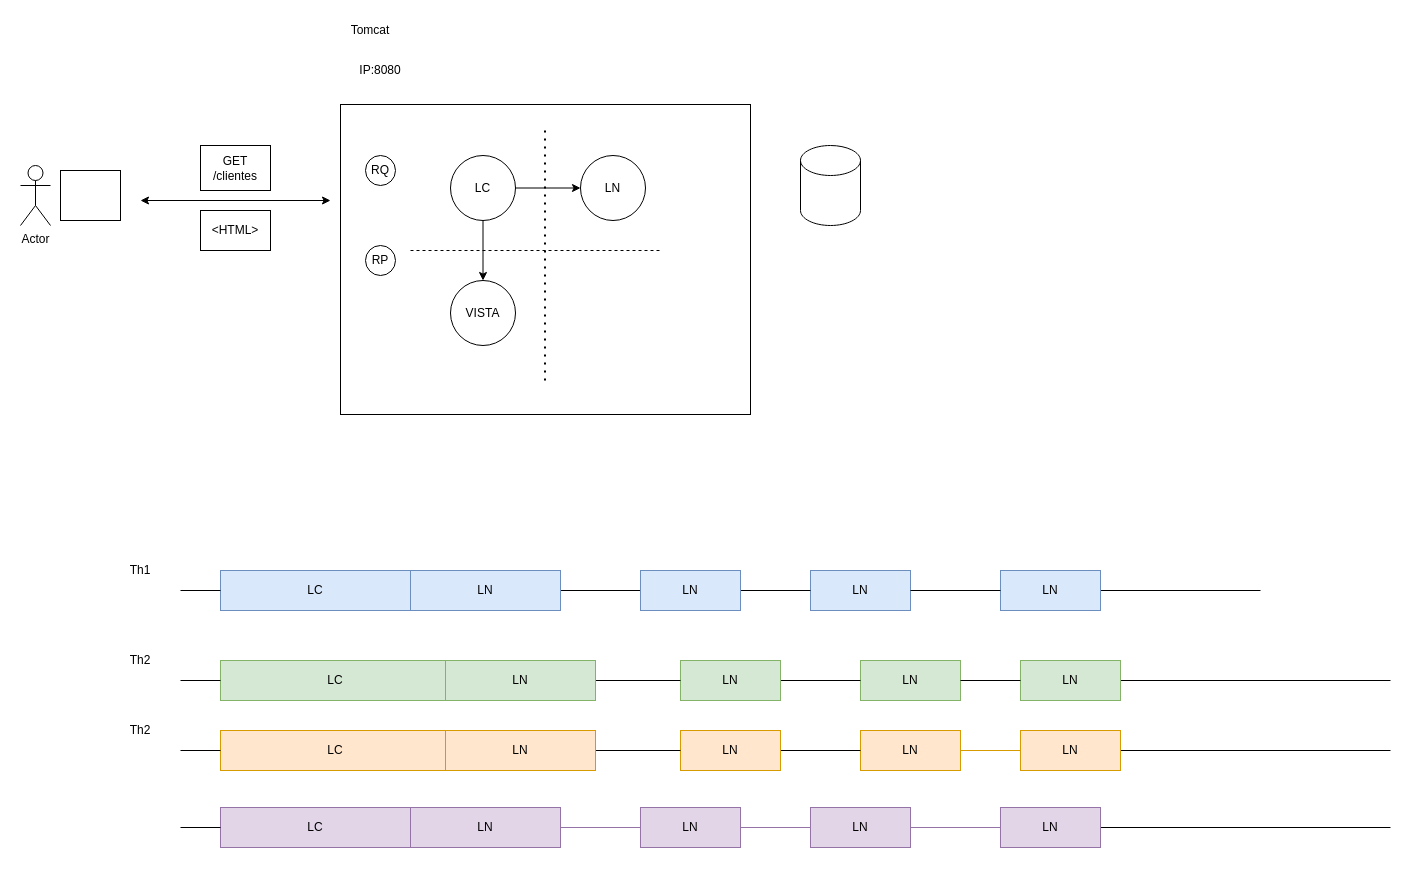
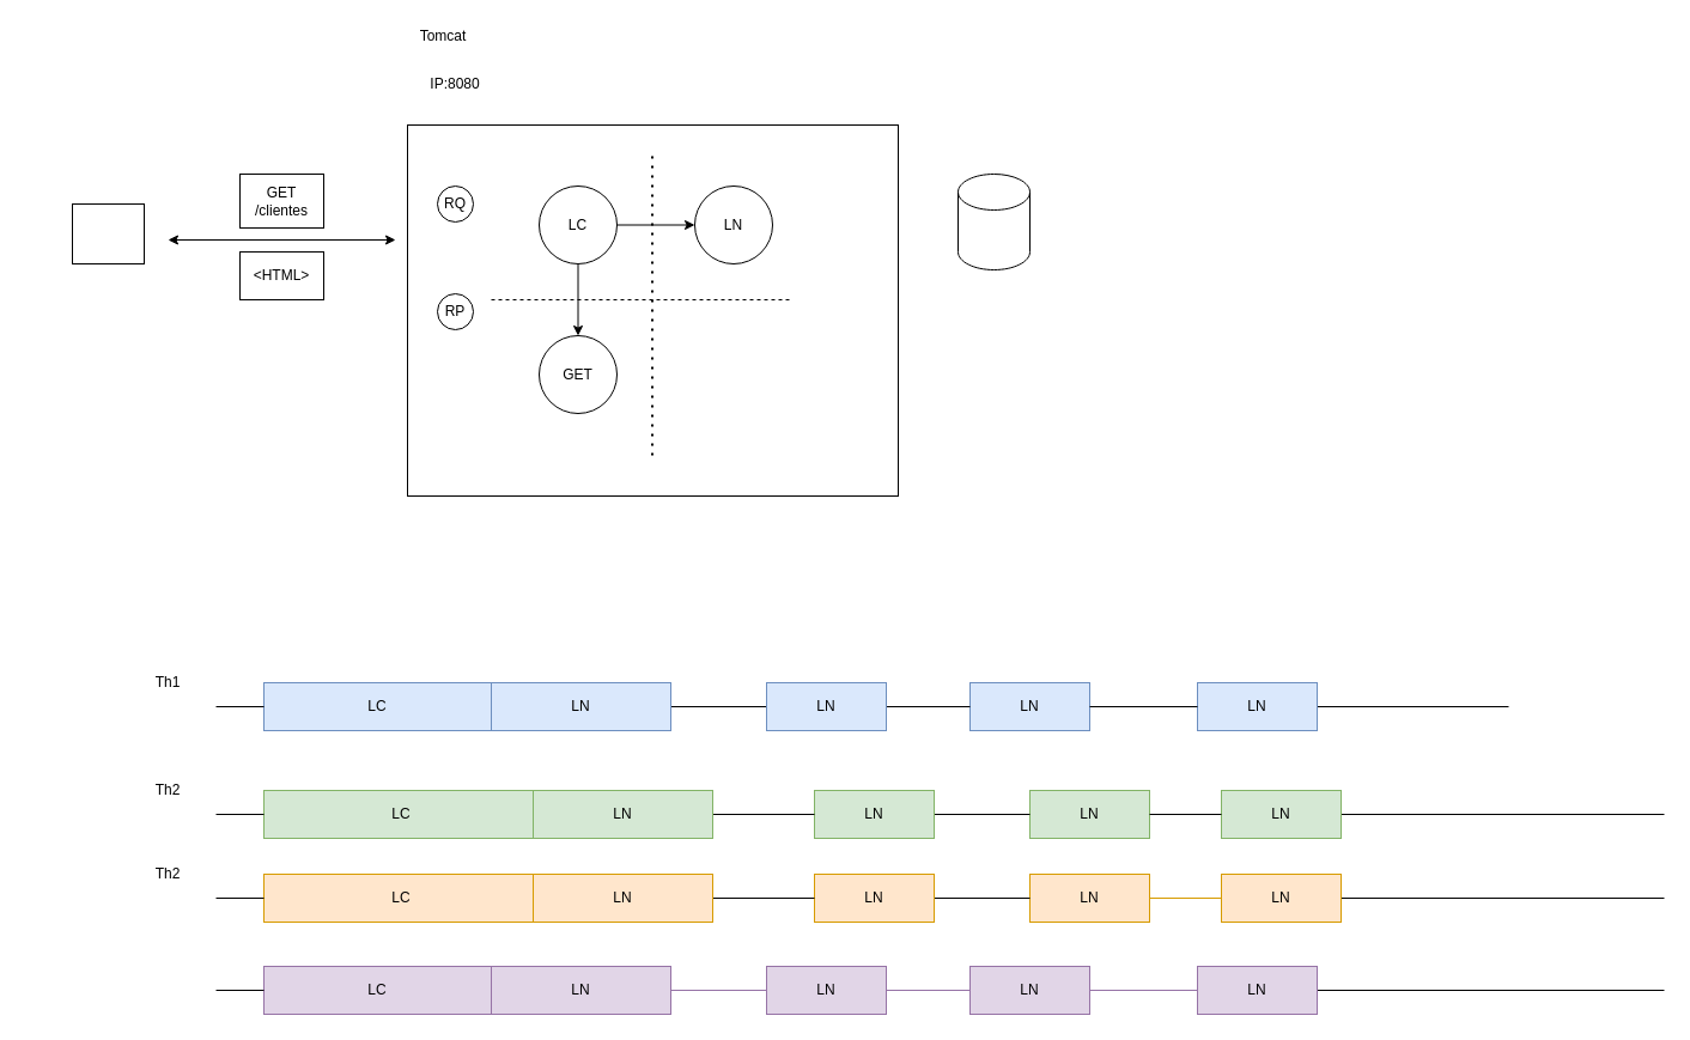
- <mxCell id="9" value="Actor" style="shape=umlActor;verticalLabelPosition=bottom;verticalAlign=top;html=1;outlineConnect=0;fillColor=none;" vertex="1" parent="1"><mxGeometry x="20" y="165" width="30" height="60" as="geometry" /></mxCell>
- <mxCell id="16" value="VISTA" style="ellipse;whiteSpace=wrap;html=1;aspect=fixed;fillColor=none;" vertex="1" parent="1"><mxGeometry x="450" y="280" width="65" height="65" as="geometry" /></mxCell>
+ <mxCell id="16" value="GET" style="ellipse;whiteSpace=wrap;html=1;aspect=fixed;fillColor=none;" vertex="1" parent="1"><mxGeometry x="450" y="280" width="65" height="65" as="geometry" /></mxCell>
